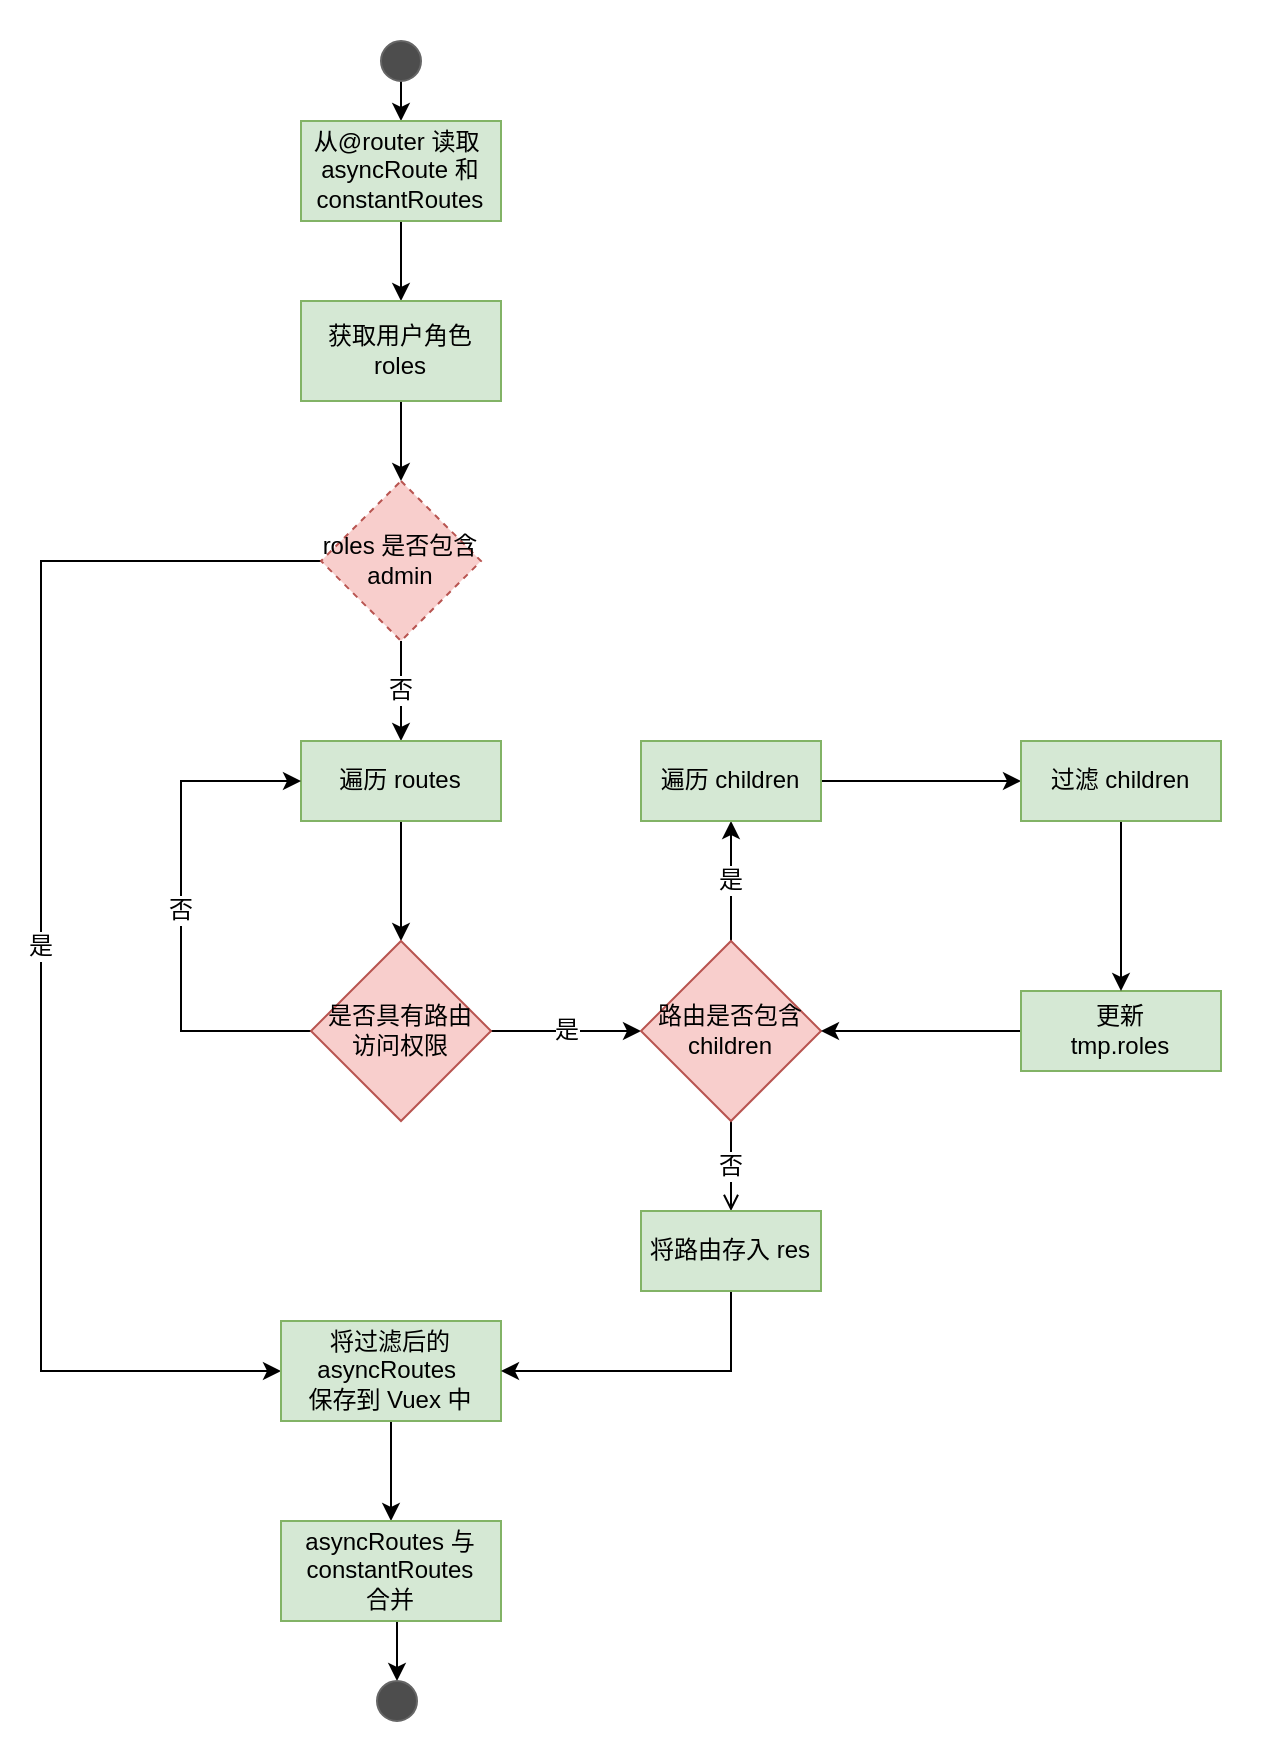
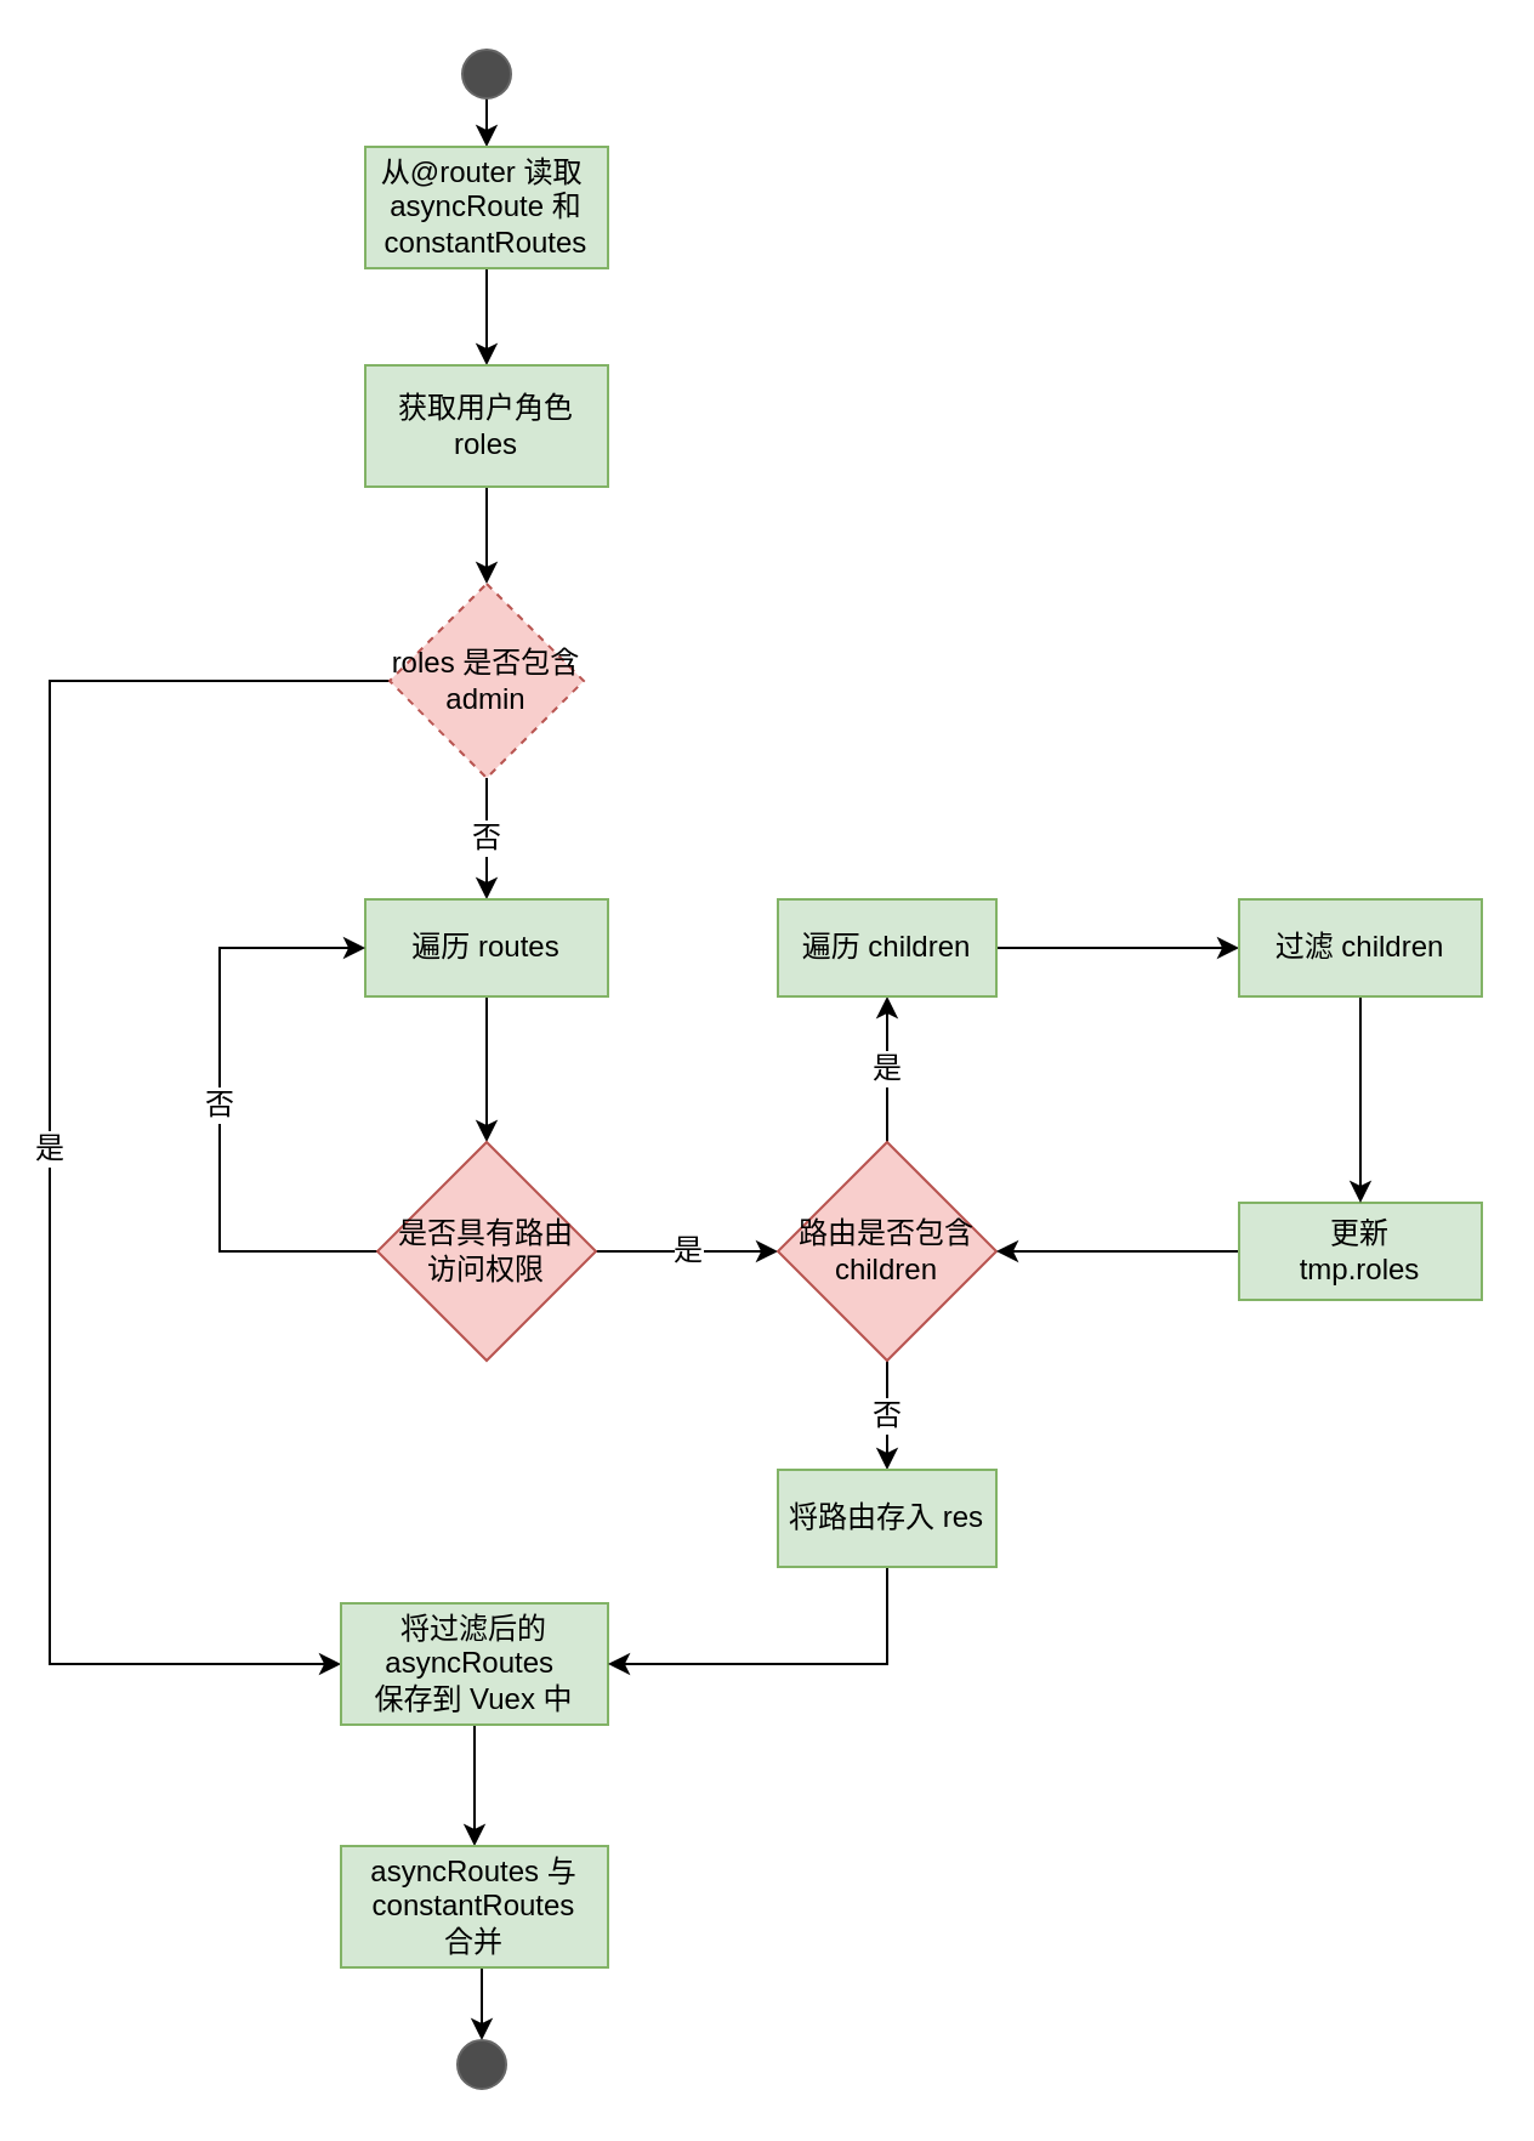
- <mxCell id="21" value="&lt;font style=&quot;font-size: 12px&quot;&gt;否&lt;/font&gt;" style="edgeStyle=orthogonalEdgeStyle;rounded=0;orthogonalLoop=1;jettySize=auto;html=1;exitX=0.5;exitY=1;exitDx=0;exitDy=0;entryX=0.5;entryY=0;entryDx=0;entryDy=0;endArrow=open;" parent="1" source="22" target="26" edge="1"><mxGeometry relative="1" as="geometry" /></mxCell>
+ <mxCell id="21" value="&lt;font style=&quot;font-size: 12px&quot;&gt;否&lt;/font&gt;" style="edgeStyle=orthogonalEdgeStyle;rounded=0;orthogonalLoop=1;jettySize=auto;html=1;exitX=0.5;exitY=1;exitDx=0;exitDy=0;entryX=0.5;entryY=0;entryDx=0;entryDy=0;" parent="1" source="22" target="26" edge="1"><mxGeometry relative="1" as="geometry" /></mxCell>
